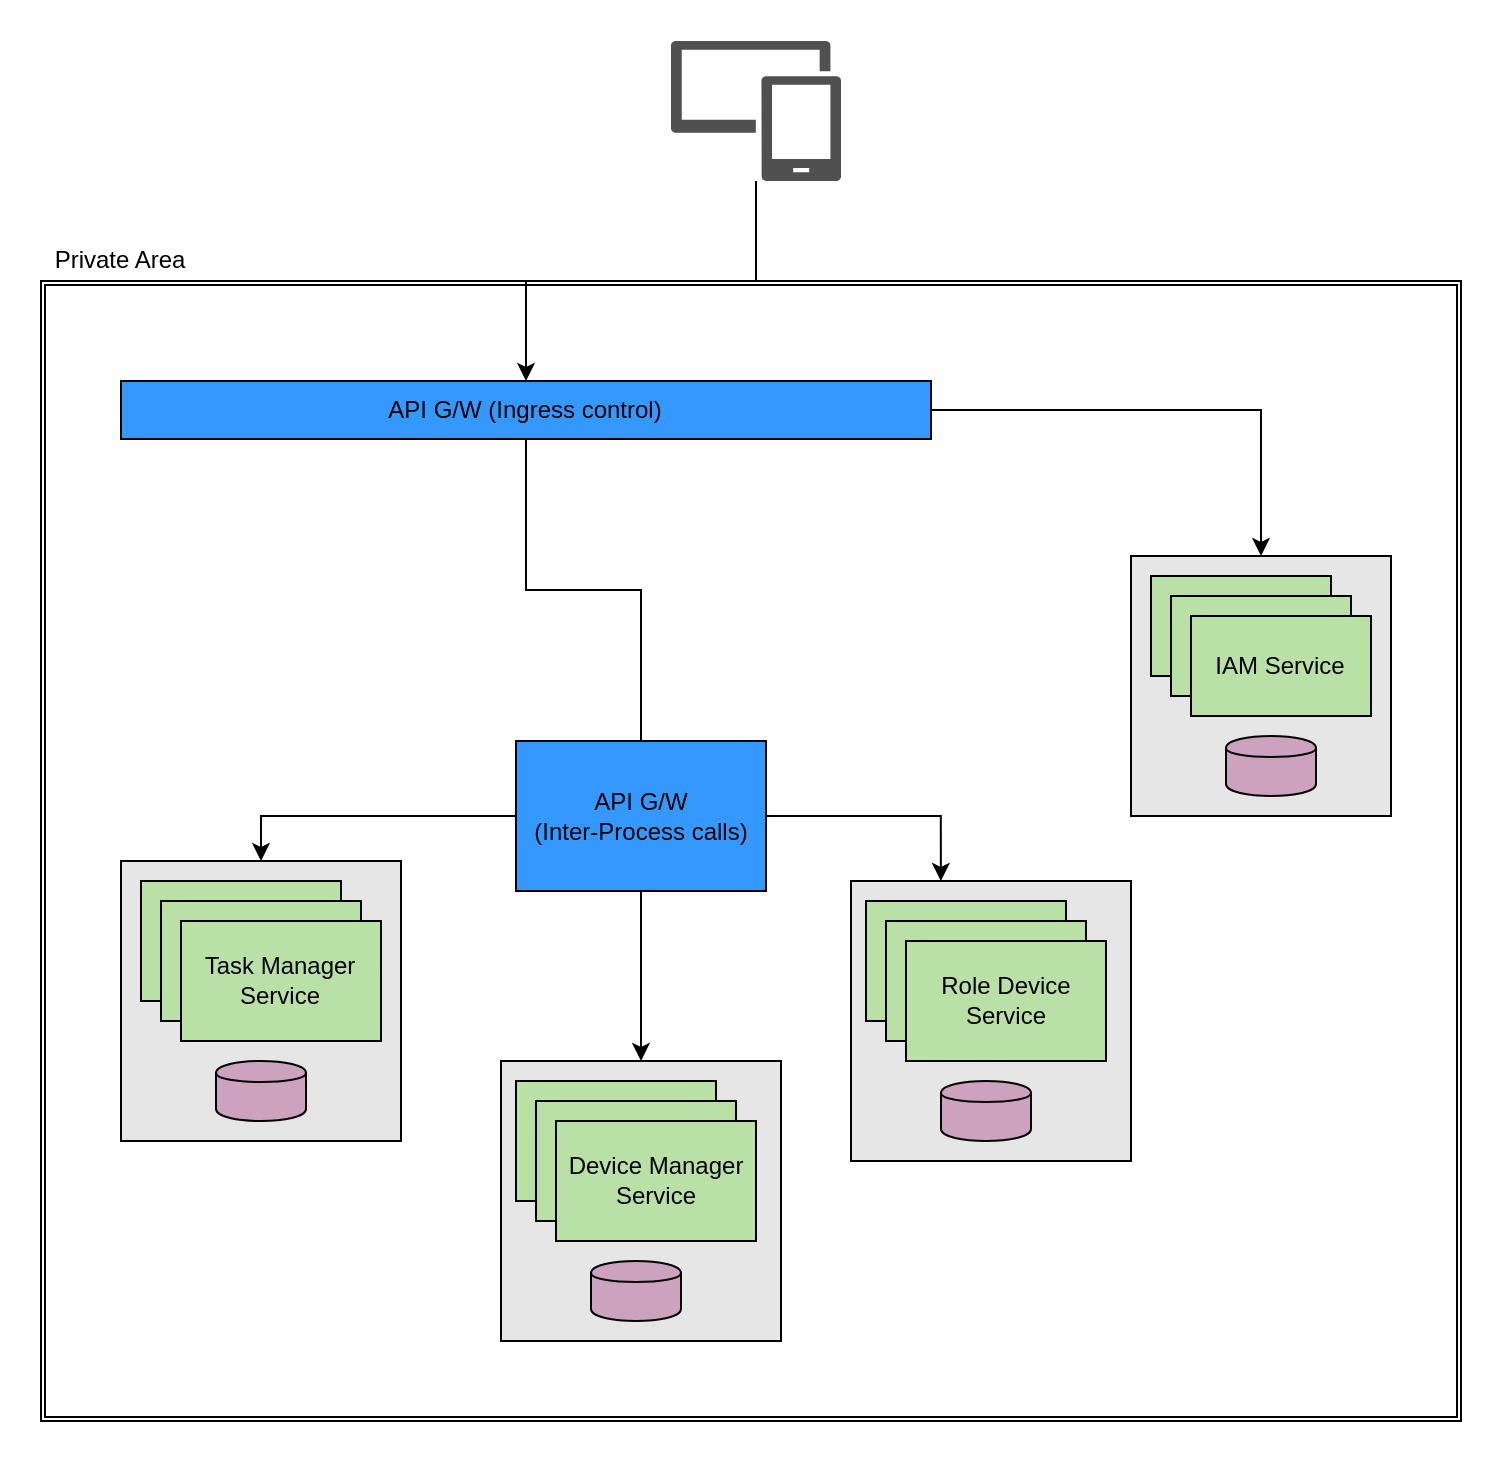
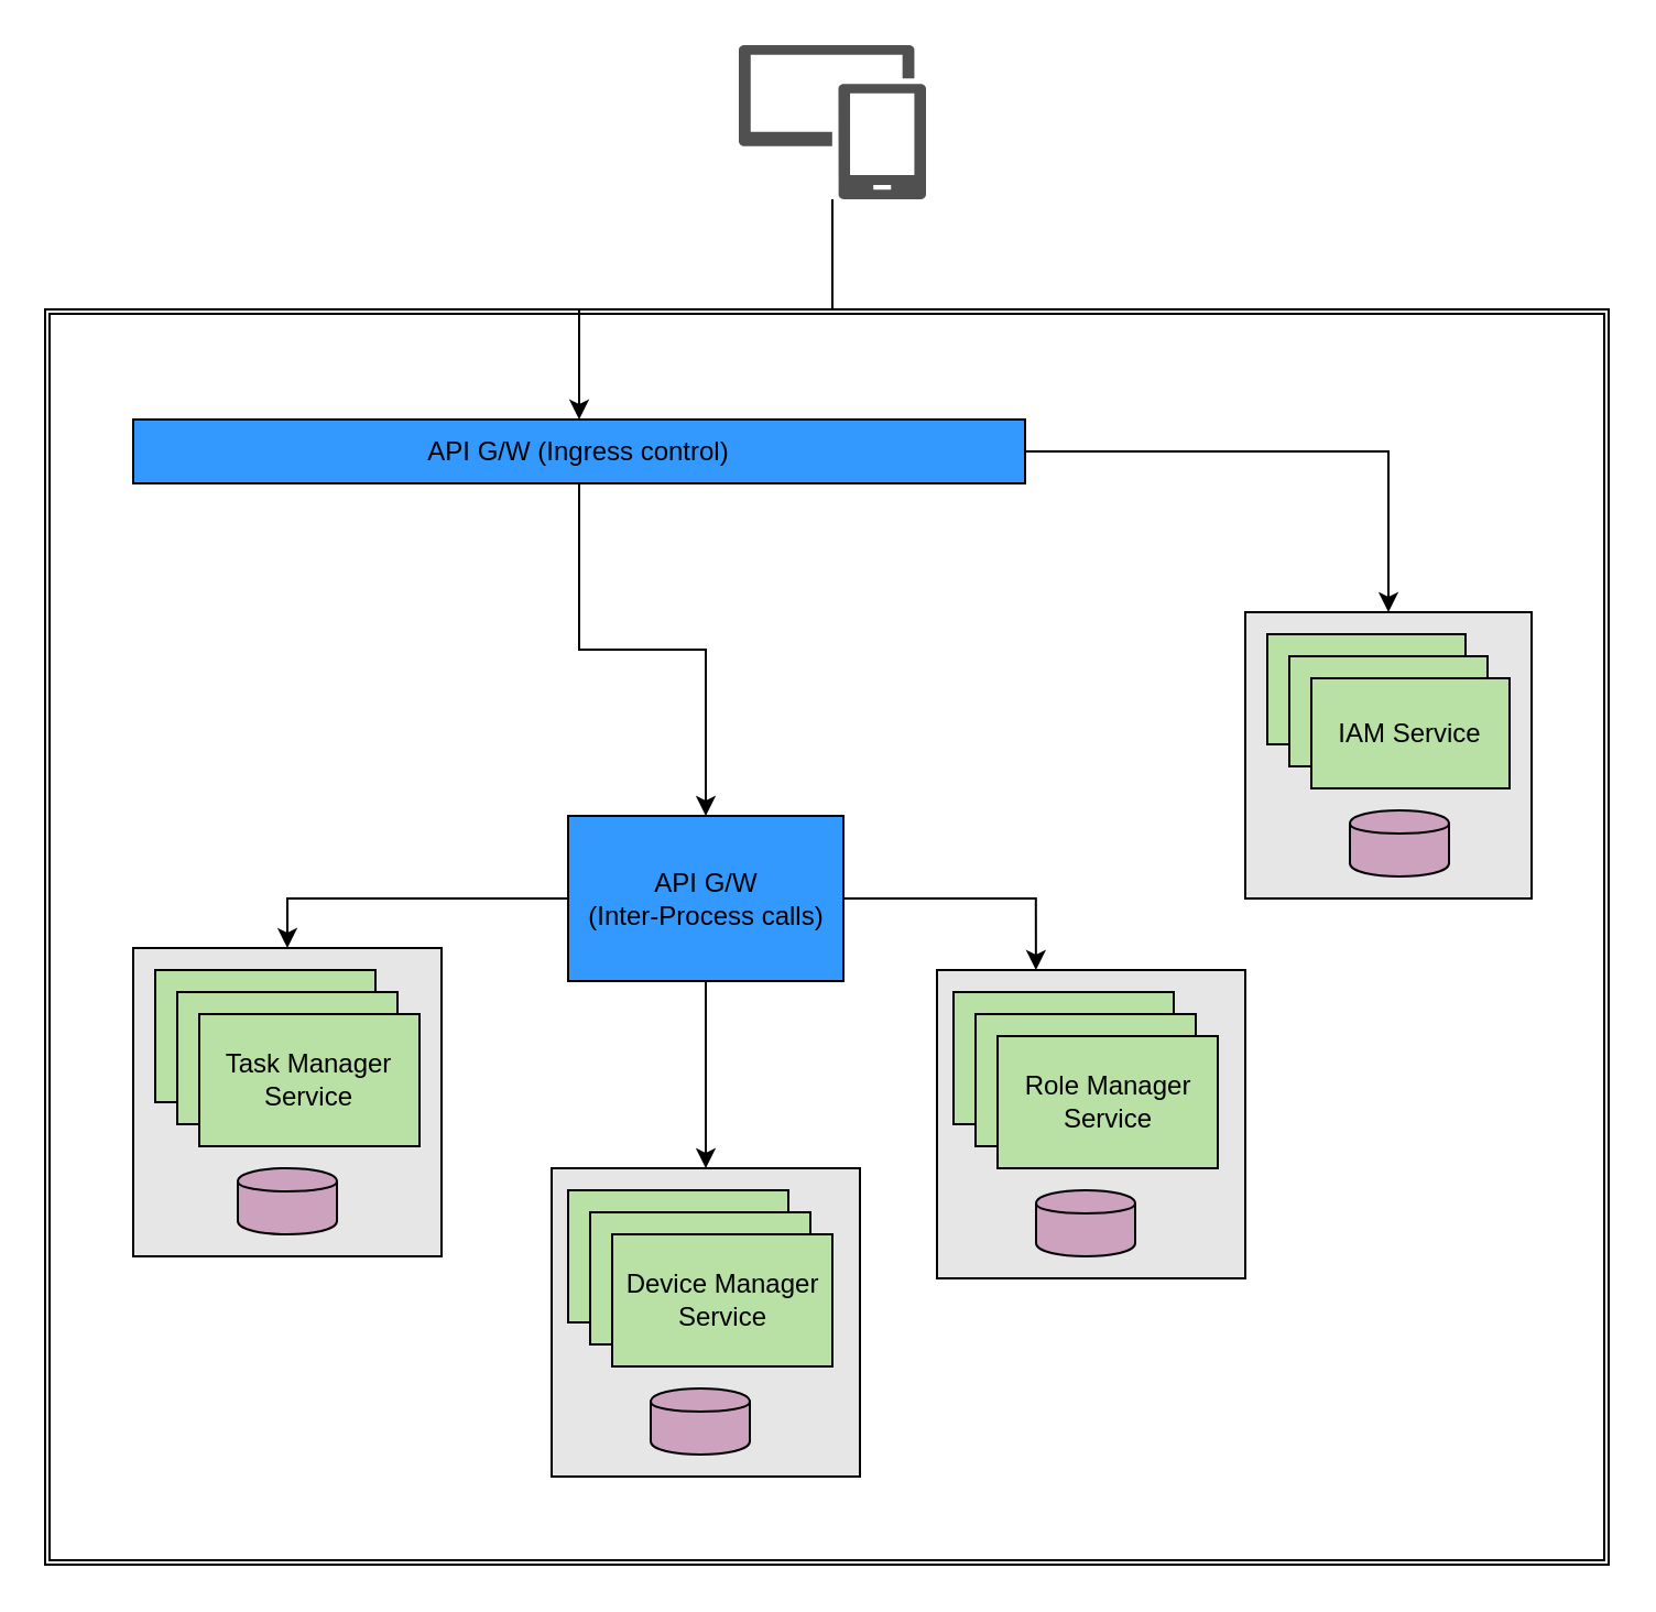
- <mxCell id="27" value="Private Area" style="text;html=1;strokeColor=none;fillColor=none;align=center;verticalAlign=middle;whiteSpace=wrap;rounded=0;" vertex="1" parent="1"><mxGeometry x="20" y="120" width="80" height="20" as="geometry" /></mxCell>
- <mxCell id="4" style="edgeStyle=orthogonalEdgeStyle;rounded=0;orthogonalLoop=1;jettySize=auto;html=1;endArrow=none;" edge="1" parent="1" source="6" target="26"><mxGeometry relative="1" as="geometry" /></mxCell>
+ <mxCell id="4" style="edgeStyle=orthogonalEdgeStyle;rounded=0;orthogonalLoop=1;jettySize=auto;html=1;" edge="1" parent="1" source="6" target="26"><mxGeometry relative="1" as="geometry" /></mxCell>
- <mxCell id="31" value="Role Device Service" style="rounded=0;whiteSpace=wrap;html=1;fillColor=#B9E0A5;" vertex="1" parent="1"><mxGeometry x="452.5" y="470" width="100" height="60" as="geometry" /></mxCell>
+ <mxCell id="31" value="Role Manager Service" style="rounded=0;whiteSpace=wrap;html=1;fillColor=#B9E0A5;" vertex="1" parent="1"><mxGeometry x="452.5" y="470" width="100" height="60" as="geometry" /></mxCell>
